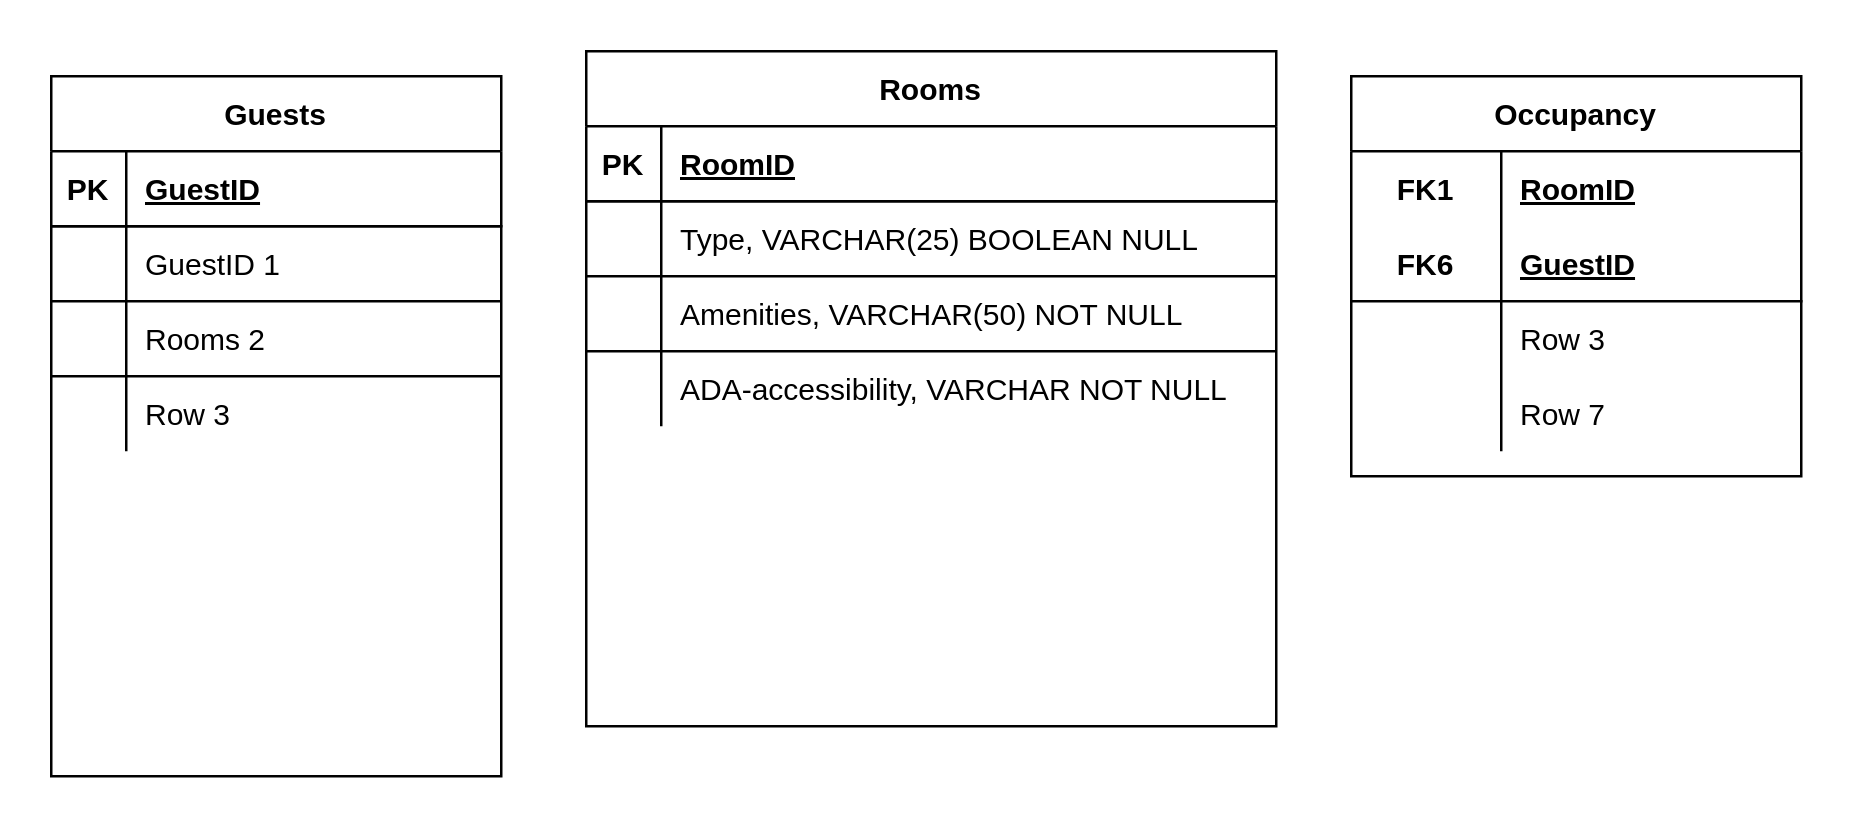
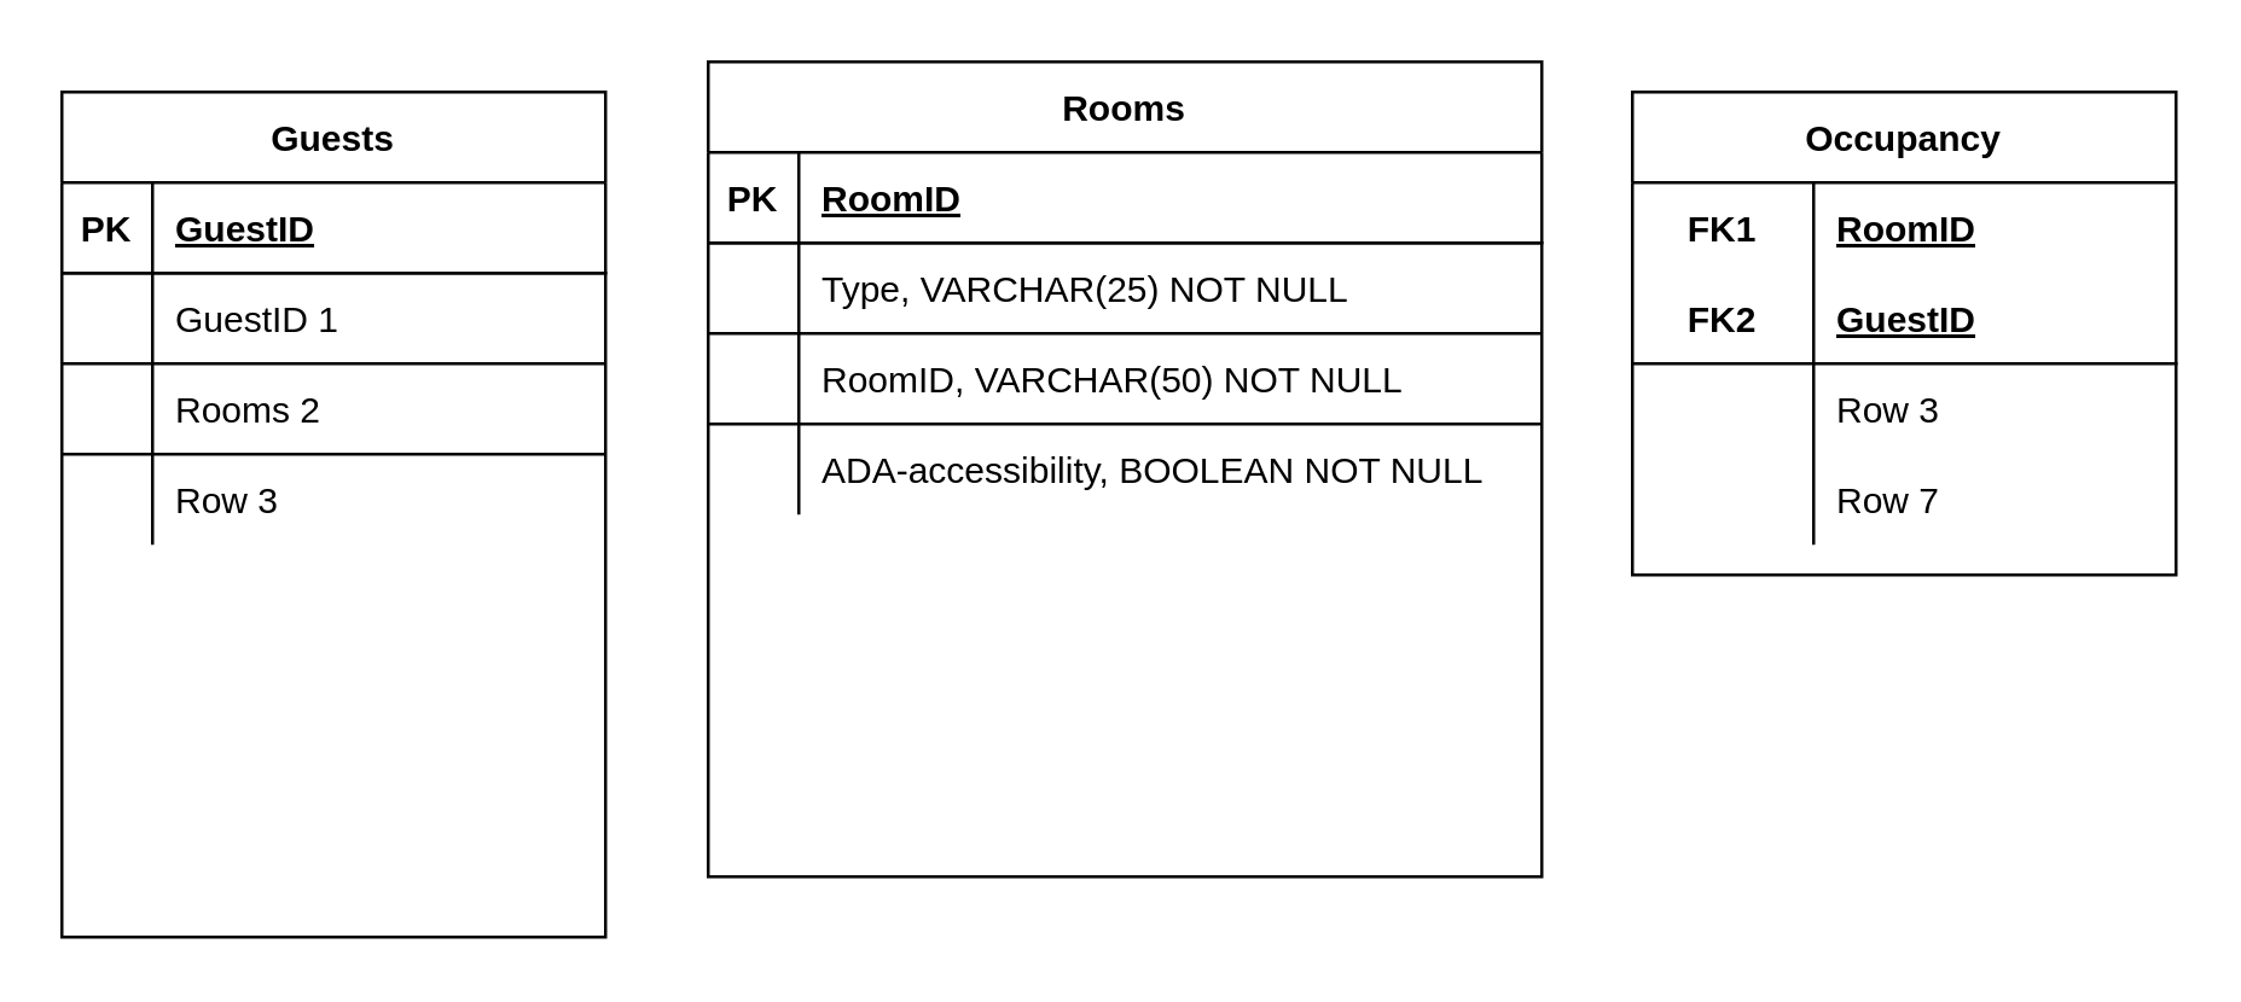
- <mxCell id="21" value="Type, VARCHAR(25) BOOLEAN NULL" style="shape=partialRectangle;connectable=0;fillColor=none;top=0;left=0;bottom=0;right=0;align=left;spacingLeft=6;overflow=hidden;" vertex="1" parent="19"><mxGeometry x="30" width="246" height="30" as="geometry"><mxRectangle width="246" height="30" as="alternateBounds" /></mxGeometry></mxCell>
+ <mxCell id="21" value="Type, VARCHAR(25) NOT NULL" style="shape=partialRectangle;connectable=0;fillColor=none;top=0;left=0;bottom=0;right=0;align=left;spacingLeft=6;overflow=hidden;" vertex="1" parent="19"><mxGeometry x="30" width="246" height="30" as="geometry"><mxRectangle width="246" height="30" as="alternateBounds" /></mxGeometry></mxCell>
- <mxCell id="33" value="FK6" style="shape=partialRectangle;connectable=0;fillColor=none;top=0;left=0;bottom=0;right=0;fontStyle=1;overflow=hidden;" vertex="1" parent="32"><mxGeometry width="60" height="30" as="geometry"><mxRectangle width="60" height="30" as="alternateBounds" /></mxGeometry></mxCell>
+ <mxCell id="33" value="FK2" style="shape=partialRectangle;connectable=0;fillColor=none;top=0;left=0;bottom=0;right=0;fontStyle=1;overflow=hidden;" vertex="1" parent="32"><mxGeometry width="60" height="30" as="geometry"><mxRectangle width="60" height="30" as="alternateBounds" /></mxGeometry></mxCell>
- <mxCell id="24" value="Amenities, VARCHAR(50) NOT NULL" style="shape=partialRectangle;connectable=0;fillColor=none;top=0;left=0;bottom=0;right=0;align=left;spacingLeft=6;overflow=hidden;" vertex="1" parent="22"><mxGeometry x="30" width="246" height="30" as="geometry"><mxRectangle width="246" height="30" as="alternateBounds" /></mxGeometry></mxCell>
+ <mxCell id="24" value="RoomID, VARCHAR(50) NOT NULL" style="shape=partialRectangle;connectable=0;fillColor=none;top=0;left=0;bottom=0;right=0;align=left;spacingLeft=6;overflow=hidden;" vertex="1" parent="22"><mxGeometry x="30" width="246" height="30" as="geometry"><mxRectangle width="246" height="30" as="alternateBounds" /></mxGeometry></mxCell>
- <mxCell id="27" value="ADA-accessibility, VARCHAR NOT NULL" style="shape=partialRectangle;connectable=0;fillColor=none;top=0;left=0;bottom=0;right=0;align=left;spacingLeft=6;overflow=hidden;" vertex="1" parent="25"><mxGeometry x="30" width="246" height="30" as="geometry"><mxRectangle width="246" height="30" as="alternateBounds" /></mxGeometry></mxCell>
+ <mxCell id="27" value="ADA-accessibility, BOOLEAN NOT NULL" style="shape=partialRectangle;connectable=0;fillColor=none;top=0;left=0;bottom=0;right=0;align=left;spacingLeft=6;overflow=hidden;" vertex="1" parent="25"><mxGeometry x="30" width="246" height="30" as="geometry"><mxRectangle width="246" height="30" as="alternateBounds" /></mxGeometry></mxCell>
